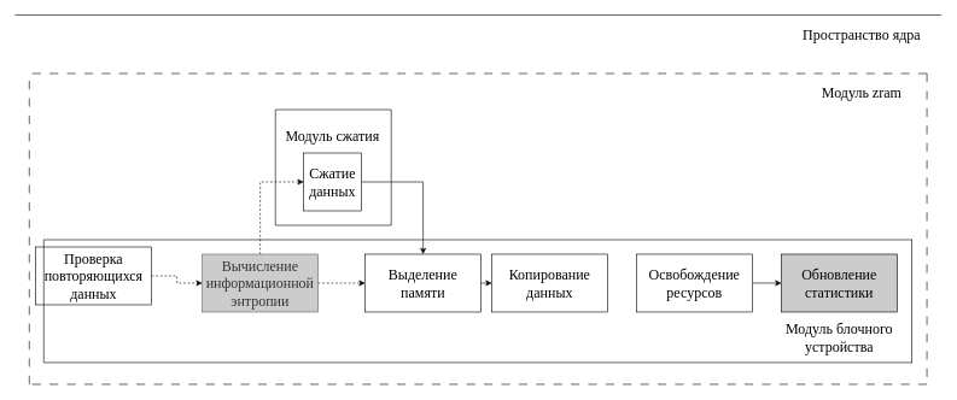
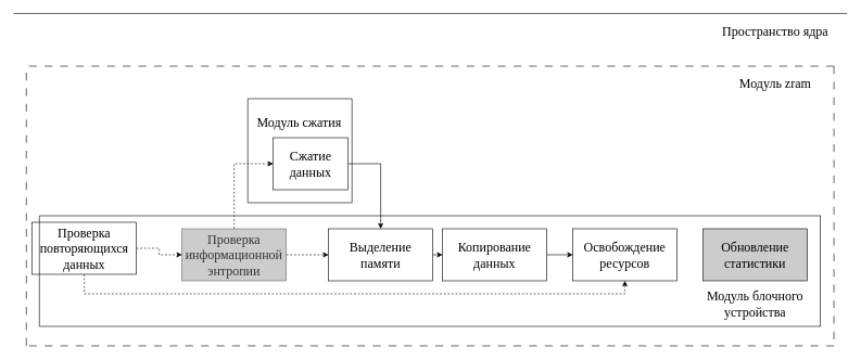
- <mxCell id="17" value="Сжатие данных" style="rounded=0;whiteSpace=wrap;html=1;fontFamily=Times New Roman;fontSize=20;" parent="1" vertex="1"><mxGeometry x="419" y="211" width="80" height="80" as="geometry" /></mxCell>
+ <mxCell id="17" value="Сжатие данных" style="rounded=0;whiteSpace=wrap;html=1;fontFamily=Times New Roman;fontSize=20;" parent="1" vertex="1"><mxGeometry x="419" y="211" width="115" height="80" as="geometry" /></mxCell>
- <mxCell id="10" value="Вычисление информационной энтропии" style="rounded=0;whiteSpace=wrap;html=1;fontFamily=Times New Roman;fontSize=20;labelBackgroundColor=none;fillColor=#CCCCCC;fontColor=#333333;strokeColor=#666666;" parent="1" vertex="1"><mxGeometry x="279" y="351" width="160" height="80" as="geometry" /></mxCell>
+ <mxCell id="10" value="Проверка информационной энтропии" style="rounded=0;whiteSpace=wrap;html=1;fontFamily=Times New Roman;fontSize=20;labelBackgroundColor=none;fillColor=#CCCCCC;fontColor=#333333;strokeColor=#666666;" parent="1" vertex="1"><mxGeometry x="279" y="351" width="160" height="80" as="geometry" /></mxCell>
+ <mxCell id="18" style="edgeStyle=orthogonalEdgeStyle;rounded=0;orthogonalLoop=1;jettySize=auto;html=1;exitX=1;exitY=0.5;exitDx=0;exitDy=0;entryX=0;entryY=0.5;entryDx=0;entryDy=0;" edge="1" parent="1" source="19" target="22"><mxGeometry relative="1" as="geometry" /></mxCell>
- <mxCell id="21" style="edgeStyle=orthogonalEdgeStyle;rounded=0;orthogonalLoop=1;jettySize=auto;html=1;exitX=1;exitY=0.5;exitDx=0;exitDy=0;entryX=0;entryY=0.5;entryDx=0;entryDy=0;" edge="1" parent="1" source="22" target="20"><mxGeometry relative="1" as="geometry" /></mxCell>
+ <mxCell id="14" style="edgeStyle=orthogonalEdgeStyle;rounded=0;orthogonalLoop=1;jettySize=auto;html=1;exitX=0.5;exitY=1;exitDx=0;exitDy=0;entryX=0.5;entryY=1;entryDx=0;entryDy=0;dashed=1;" edge="1" parent="1" source="15" target="22"><mxGeometry relative="1" as="geometry" /></mxCell>
